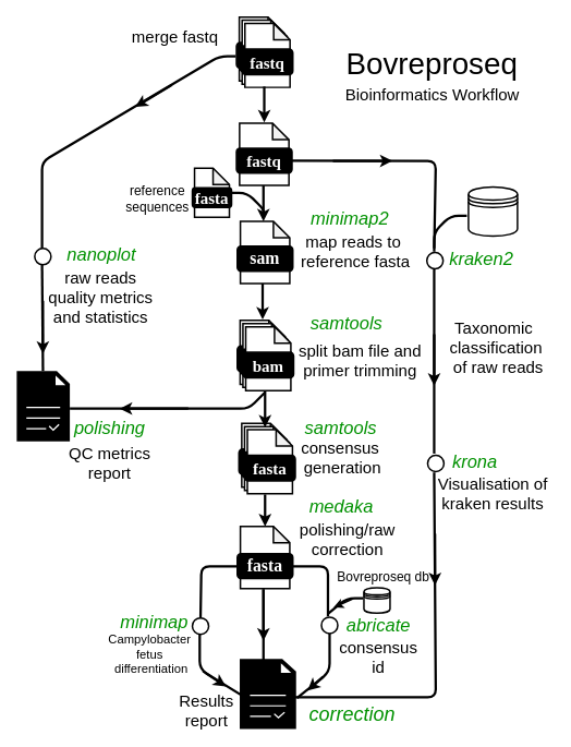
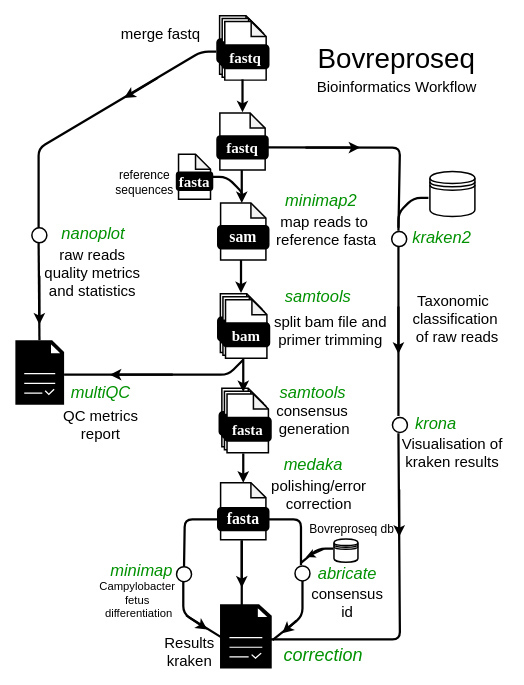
- <mxCell id="59" value="&lt;div style=&quot;font-size: 22px;&quot;&gt;&lt;font face=&quot;Helvetica&quot; color=&quot;#009100&quot; style=&quot;font-size: 22px;&quot;&gt;&lt;i&gt;polishing &lt;br&gt;&lt;/i&gt;&lt;/font&gt;&lt;/div&gt;" style="text;html=1;align=center;verticalAlign=middle;whiteSpace=wrap;rounded=0;" parent="1" vertex="1"><mxGeometry x="60" y="508" width="148" height="31" as="geometry" /></mxCell>
+ <mxCell id="59" value="&lt;div style=&quot;font-size: 22px;&quot;&gt;&lt;font face=&quot;Helvetica&quot; color=&quot;#009100&quot; style=&quot;font-size: 22px;&quot;&gt;&lt;i&gt;multiQC &lt;br&gt;&lt;/i&gt;&lt;/font&gt;&lt;/div&gt;" style="text;html=1;align=center;verticalAlign=middle;whiteSpace=wrap;rounded=0;" parent="1" vertex="1"><mxGeometry x="60" y="508" width="148" height="31" as="geometry" /></mxCell>
- <mxCell id="65" value="&lt;div&gt;&lt;font face=&quot;Helvetica&quot; style=&quot;font-size: 20px;&quot;&gt;polishing/raw correction&lt;br&gt;&lt;/font&gt;&lt;/div&gt;" style="text;html=1;align=center;verticalAlign=middle;whiteSpace=wrap;rounded=0;fontSize=20;fontFamily=Maven Pro;fontSource=https%3A%2F%2Ffonts.googleapis.com%2Fcss%3Ffamily%3DMaven%2BPro;" parent="1" vertex="1"><mxGeometry x="325" y="640" width="200" height="37.5" as="geometry" /></mxCell>
+ <mxCell id="65" value="&lt;div&gt;&lt;font face=&quot;Helvetica&quot; style=&quot;font-size: 20px;&quot;&gt;polishing/error correction&lt;br&gt;&lt;/font&gt;&lt;/div&gt;" style="text;html=1;align=center;verticalAlign=middle;whiteSpace=wrap;rounded=0;fontSize=20;fontFamily=Maven Pro;fontSource=https%3A%2F%2Ffonts.googleapis.com%2Fcss%3Ffamily%3DMaven%2BPro;" parent="1" vertex="1"><mxGeometry x="325" y="640" width="200" height="37.5" as="geometry" /></mxCell>
- <mxCell id="81" value="&lt;div&gt;&lt;font face=&quot;Helvetica&quot; style=&quot;font-size: 20px;&quot;&gt;Results&lt;/font&gt;&lt;/div&gt;&lt;div&gt;&lt;font face=&quot;Helvetica&quot; style=&quot;font-size: 20px;&quot;&gt;report&lt;/font&gt;&lt;font face=&quot;5yujByGNZwWiKt3z_iO5&quot; style=&quot;font-size: 20px;&quot;&gt;&lt;br&gt;&lt;/font&gt;&lt;/div&gt;" style="text;html=1;align=center;verticalAlign=middle;whiteSpace=wrap;rounded=0;fontSize=20;fontFamily=Maven Pro;fontSource=https%3A%2F%2Ffonts.googleapis.com%2Fcss%3Ffamily%3DMaven%2BPro;" parent="1" vertex="1"><mxGeometry x="200" y="849" width="105" height="37.5" as="geometry" /></mxCell>
+ <mxCell id="81" value="&lt;div&gt;&lt;font face=&quot;Helvetica&quot; style=&quot;font-size: 20px;&quot;&gt;Results&lt;/font&gt;&lt;/div&gt;&lt;div&gt;&lt;font face=&quot;Helvetica&quot; style=&quot;font-size: 20px;&quot;&gt;kraken&lt;/font&gt;&lt;font face=&quot;5yujByGNZwWiKt3z_iO5&quot; style=&quot;font-size: 20px;&quot;&gt;&lt;br&gt;&lt;/font&gt;&lt;/div&gt;" style="text;html=1;align=center;verticalAlign=middle;whiteSpace=wrap;rounded=0;fontSize=20;fontFamily=Maven Pro;fontSource=https%3A%2F%2Ffonts.googleapis.com%2Fcss%3Ffamily%3DMaven%2BPro;" parent="1" vertex="1"><mxGeometry x="200" y="849" width="105" height="37.5" as="geometry" /></mxCell>
